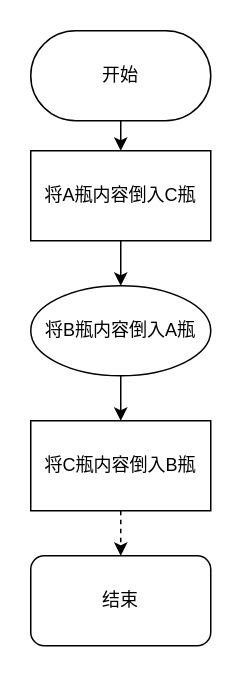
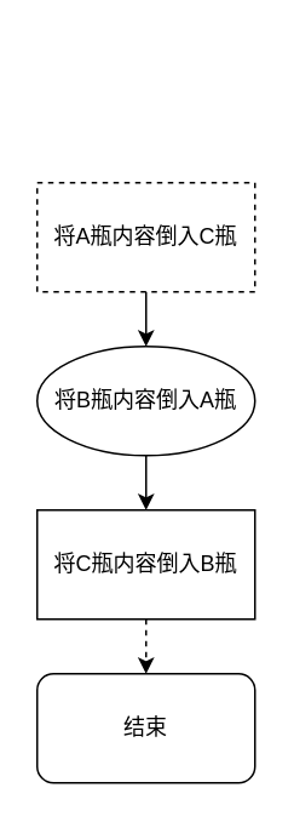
- <mxCell id="2" value="开始" style="rounded=1;whiteSpace=wrap;html=1;arcSize=50;fontFamily=Helvetica;strokeColor=#000000;" vertex="1" parent="1"><mxGeometry x="20" y="20" width="120" height="60" as="geometry" /></mxCell>
- <mxCell id="9" value="" style="endArrow=classic;html=1;fontFamily=Helvetica;entryX=0.5;entryY=0;entryDx=0;entryDy=0;exitX=0.5;exitY=1;exitDx=0;exitDy=0;" edge="1" parent="1" source="2" target="3"><mxGeometry width="50" height="50" relative="1" as="geometry"><mxPoint x="20" y="250" as="sourcePoint" /><mxPoint x="70" y="200" as="targetPoint" /></mxGeometry></mxCell>
- <mxCell id="3" value="将A瓶内容倒入C瓶" style="rounded=0;whiteSpace=wrap;html=1;strokeColor=#000000;fontFamily=Helvetica;" vertex="1" parent="1"><mxGeometry x="20" y="100" width="120" height="60" as="geometry" /></mxCell>
+ <mxCell id="3" value="将A瓶内容倒入C瓶" style="rounded=0;whiteSpace=wrap;html=1;strokeColor=#000000;fontFamily=Helvetica;dashed=1;" vertex="1" parent="1"><mxGeometry x="20" y="100" width="120" height="60" as="geometry" /></mxCell>
